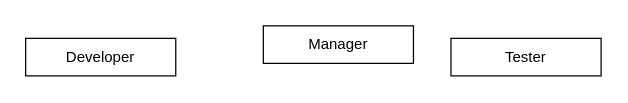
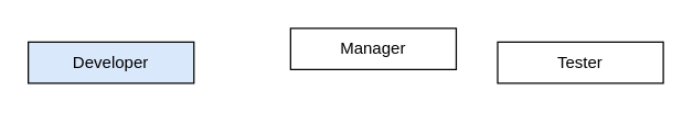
- <mxCell id="2" value="Developer" style="rounded=0;whiteSpace=wrap;html=1;" vertex="1" parent="1"><mxGeometry x="20" y="30" width="120" height="30" as="geometry" /></mxCell>
+ <mxCell id="2" value="Developer" style="rounded=0;whiteSpace=wrap;html=1;fillColor=#dae8fc;" vertex="1" parent="1"><mxGeometry x="20" y="30" width="120" height="30" as="geometry" /></mxCell>
